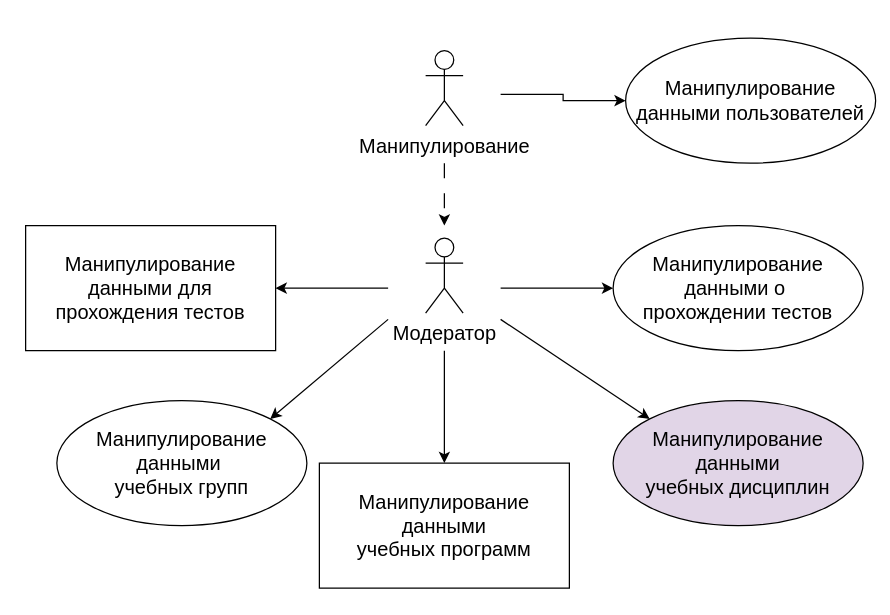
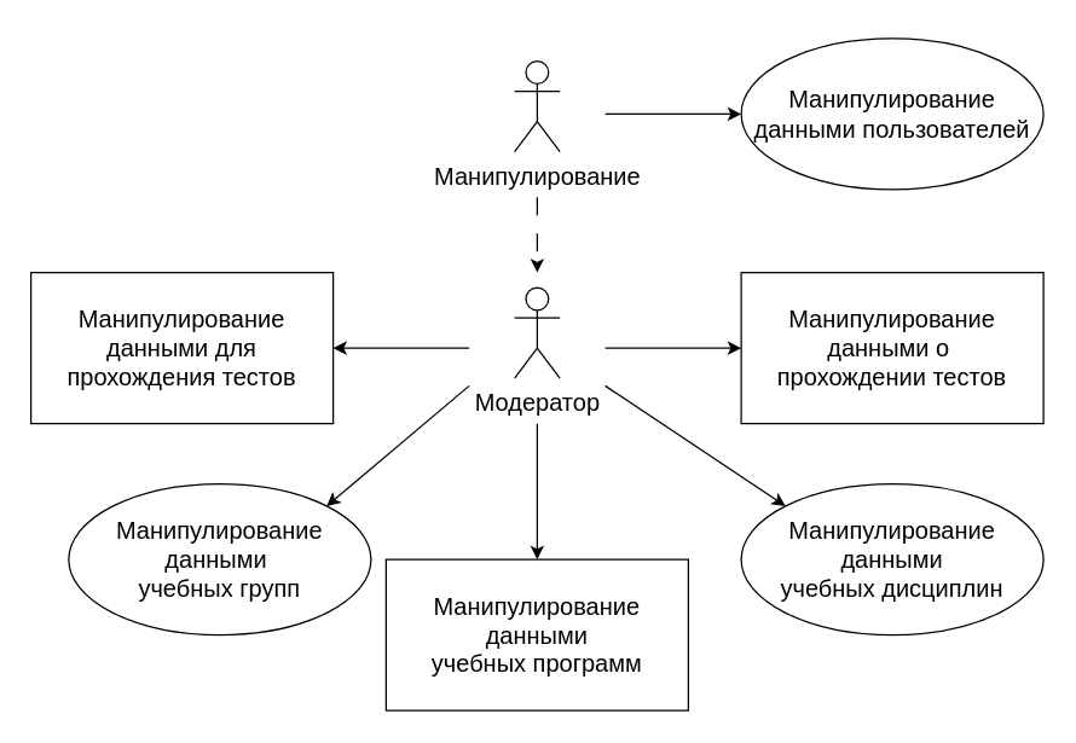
- <mxCell id="10" value="Манипулирование&lt;br style=&quot;font-size: 16px;&quot;&gt;данными пользователей" style="ellipse;whiteSpace=wrap;html=1;fontSize=16;" vertex="1" parent="1"><mxGeometry x="500" y="30" width="200" height="100" as="geometry" /></mxCell>
+ <mxCell id="10" value="Манипулирование&lt;br style=&quot;font-size: 16px;&quot;&gt;данными пользователей" style="ellipse;whiteSpace=wrap;html=1;fontSize=16;" vertex="1" parent="1"><mxGeometry x="490" y="25" width="200" height="100" as="geometry" /></mxCell>
- <mxCell id="15" value="Манипулирование&lt;br style=&quot;font-size: 16px;&quot;&gt;данными о&amp;nbsp;&lt;br style=&quot;font-size: 16px;&quot;&gt;прохождении тестов" style="ellipse;whiteSpace=wrap;html=1;fontSize=16;" vertex="1" parent="1"><mxGeometry x="490" y="180" width="200" height="100" as="geometry" /></mxCell>
+ <mxCell id="15" value="Манипулирование&lt;br style=&quot;font-size: 16px;&quot;&gt;данными о&amp;nbsp;&lt;br style=&quot;font-size: 16px;&quot;&gt;прохождении тестов" style="whiteSpace=wrap;html=1;fontSize=16;rounded=0;" vertex="1" parent="1"><mxGeometry x="490" y="180" width="200" height="100" as="geometry" /></mxCell>
- <mxCell id="11" value="Манипулирование данными &lt;br style=&quot;font-size: 16px;&quot;&gt;учебных дисциплин" style="ellipse;whiteSpace=wrap;html=1;fontSize=16;fillColor=#e1d5e7;" vertex="1" parent="1"><mxGeometry x="490" y="320" width="200" height="100" as="geometry" /></mxCell>
+ <mxCell id="11" value="Манипулирование данными &lt;br style=&quot;font-size: 16px;&quot;&gt;учебных дисциплин" style="ellipse;whiteSpace=wrap;html=1;fontSize=16;" vertex="1" parent="1"><mxGeometry x="490" y="320" width="200" height="100" as="geometry" /></mxCell>
